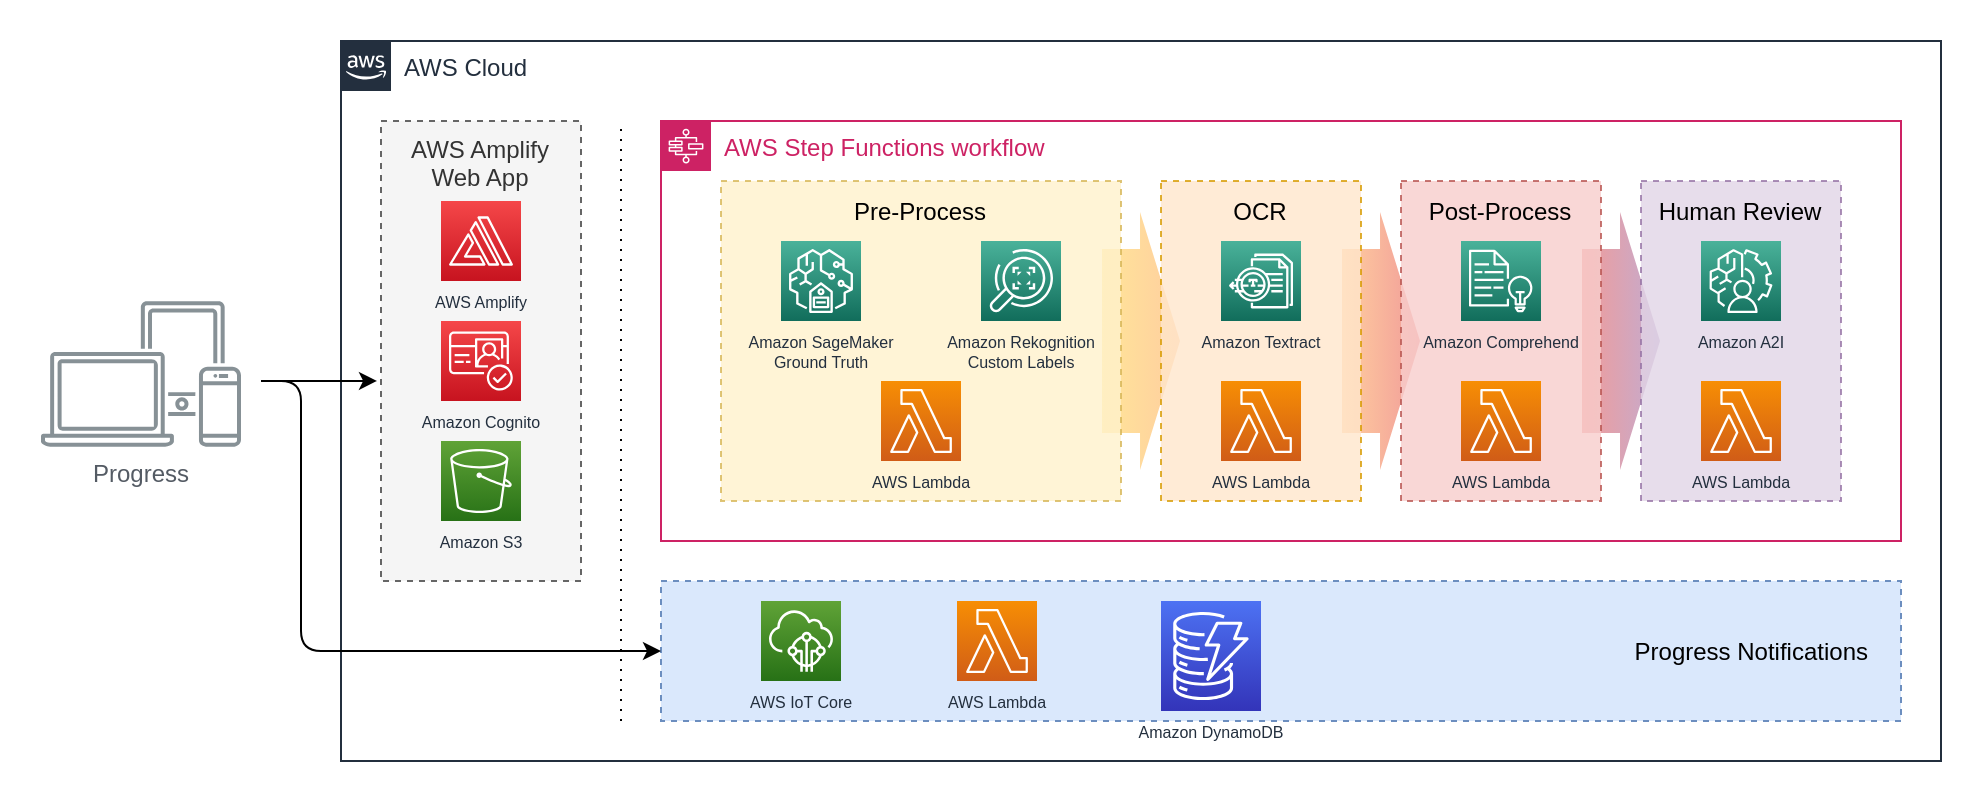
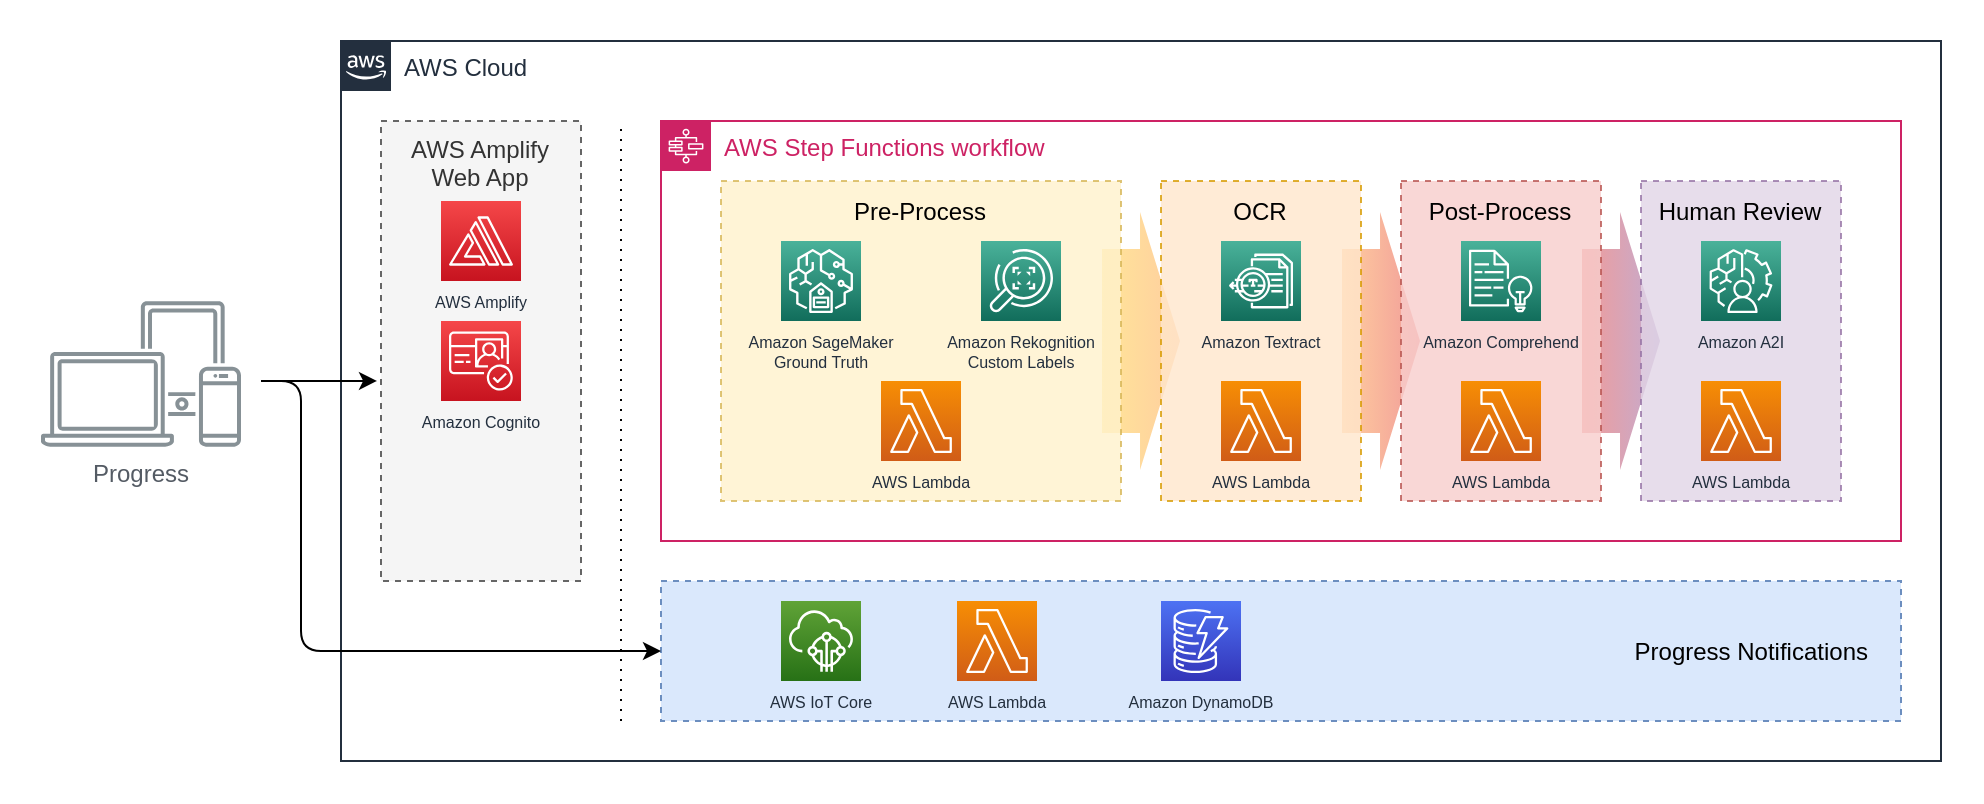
- <mxCell id="28" value="Amazon S3" style="outlineConnect=0;fontColor=#232F3E;gradientColor=#60A337;gradientDirection=north;fillColor=#277116;strokeColor=#ffffff;dashed=0;verticalLabelPosition=bottom;verticalAlign=top;align=center;html=1;fontSize=8;fontStyle=0;aspect=fixed;shape=mxgraph.aws4.resourceIcon;resIcon=mxgraph.aws4.s3;" vertex="1" parent="1"><mxGeometry x="220" y="220" width="40" height="40" as="geometry" /></mxCell>
- <mxCell id="8" value="AWS IoT Core" style="outlineConnect=0;fontColor=#232F3E;gradientColor=#60A337;gradientDirection=north;fillColor=#277116;strokeColor=#ffffff;dashed=0;verticalLabelPosition=bottom;verticalAlign=top;align=center;html=1;fontSize=8;fontStyle=0;aspect=fixed;shape=mxgraph.aws4.resourceIcon;resIcon=mxgraph.aws4.iot_core;" vertex="1" parent="1"><mxGeometry x="380" y="300" width="40" height="40" as="geometry" /></mxCell>
+ <mxCell id="8" value="AWS IoT Core" style="outlineConnect=0;fontColor=#232F3E;gradientColor=#60A337;gradientDirection=north;fillColor=#277116;strokeColor=#ffffff;dashed=0;verticalLabelPosition=bottom;verticalAlign=top;align=center;html=1;fontSize=8;fontStyle=0;aspect=fixed;shape=mxgraph.aws4.resourceIcon;resIcon=mxgraph.aws4.iot_core;" vertex="1" parent="1"><mxGeometry x="390" y="300" width="40" height="40" as="geometry" /></mxCell>
- <mxCell id="7" value="Amazon DynamoDB" style="outlineConnect=0;fontColor=#232F3E;gradientColor=#4D72F3;gradientDirection=north;fillColor=#3334B9;strokeColor=#ffffff;dashed=0;verticalLabelPosition=bottom;verticalAlign=top;align=center;html=1;fontSize=8;fontStyle=0;aspect=fixed;shape=mxgraph.aws4.resourceIcon;resIcon=mxgraph.aws4.dynamodb;" vertex="1" parent="1"><mxGeometry x="580" y="300" width="50" height="55" as="geometry" /></mxCell>
+ <mxCell id="7" value="Amazon DynamoDB" style="outlineConnect=0;fontColor=#232F3E;gradientColor=#4D72F3;gradientDirection=north;fillColor=#3334B9;strokeColor=#ffffff;dashed=0;verticalLabelPosition=bottom;verticalAlign=top;align=center;html=1;fontSize=8;fontStyle=0;aspect=fixed;shape=mxgraph.aws4.resourceIcon;resIcon=mxgraph.aws4.dynamodb;" vertex="1" parent="1"><mxGeometry x="580" y="300" width="40" height="40" as="geometry" /></mxCell>
